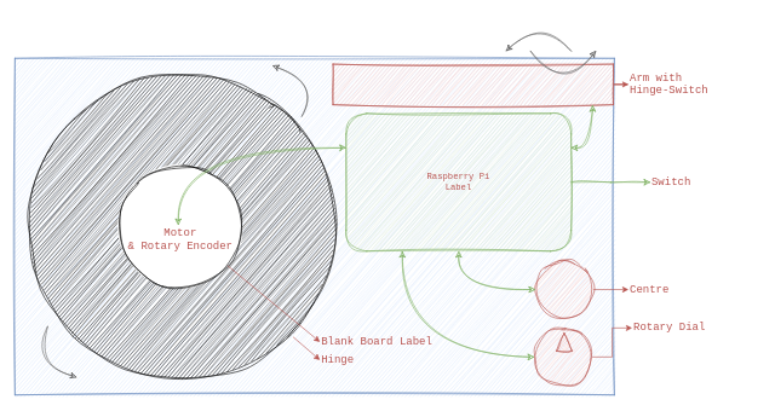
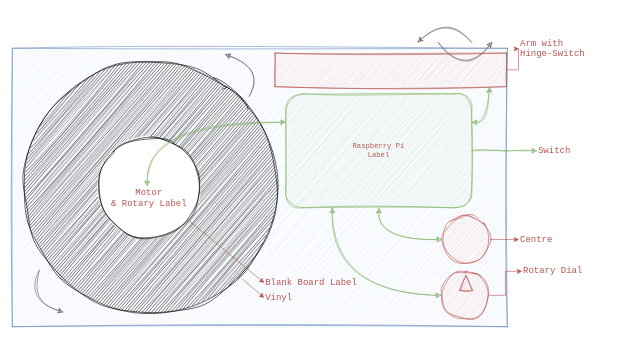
- <mxCell id="26" value="&lt;div&gt;Arm with&lt;/div&gt;&lt;div&gt;Hinge-Switch&lt;/div&gt;" style="text;html=1;align=left;verticalAlign=middle;whiteSpace=wrap;rounded=0;fontColor=#B85450;fontFamily=Courier New;fontSize=15;" vertex="1" parent="1"><mxGeometry x="865" y="106" width="150" height="20" as="geometry" /></mxCell>
+ <mxCell id="26" value="&lt;div&gt;Arm with&lt;/div&gt;&lt;div&gt;Hinge-Switch&lt;/div&gt;" style="text;html=1;align=left;verticalAlign=middle;whiteSpace=wrap;rounded=0;fontColor=#B85450;fontFamily=Courier New;fontSize=15;" vertex="1" parent="1"><mxGeometry x="865" y="71" width="150" height="20" as="geometry" /></mxCell>
- <mxCell id="29" value="&lt;div&gt;Motor&lt;/div&gt;&lt;div&gt;&amp;amp; Rotary Encoder&lt;/div&gt;" style="text;html=1;align=center;verticalAlign=middle;whiteSpace=wrap;rounded=0;fontColor=#B85450;fontFamily=Courier New;fontSize=15;" vertex="1" parent="1"><mxGeometry x="168.6" y="320" width="158.34" height="20" as="geometry" /></mxCell>
+ <mxCell id="29" value="&lt;div&gt;Motor&lt;/div&gt;&lt;div&gt;&amp;amp; Rotary Label&lt;/div&gt;" style="text;html=1;align=center;verticalAlign=middle;whiteSpace=wrap;rounded=0;fontColor=#B85450;fontFamily=Courier New;fontSize=15;" vertex="1" parent="1"><mxGeometry x="168.6" y="320" width="158.34" height="20" as="geometry" /></mxCell>
- <mxCell id="9" value="Hinge" style="text;html=1;align=left;verticalAlign=middle;whiteSpace=wrap;rounded=0;fontColor=#B85450;fontFamily=Courier New;fontSize=15;" vertex="1" parent="1"><mxGeometry x="440" y="486.19" width="150" height="20" as="geometry" /></mxCell>
+ <mxCell id="9" value="Vinyl" style="text;html=1;align=left;verticalAlign=middle;whiteSpace=wrap;rounded=0;fontColor=#B85450;fontFamily=Courier New;fontSize=15;" vertex="1" parent="1"><mxGeometry x="440" y="486.19" width="150" height="20" as="geometry" /></mxCell>
